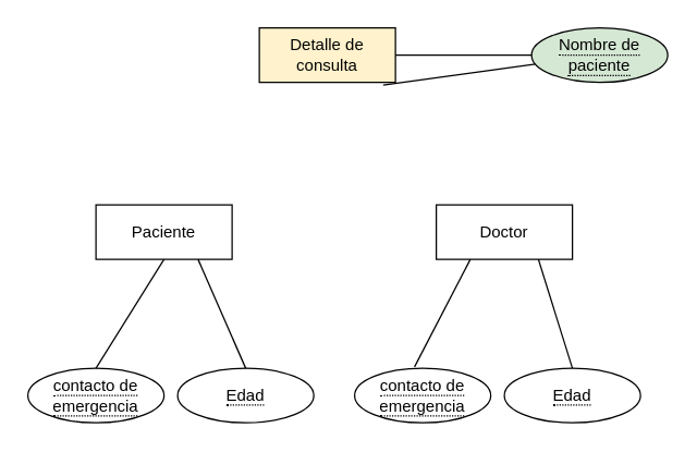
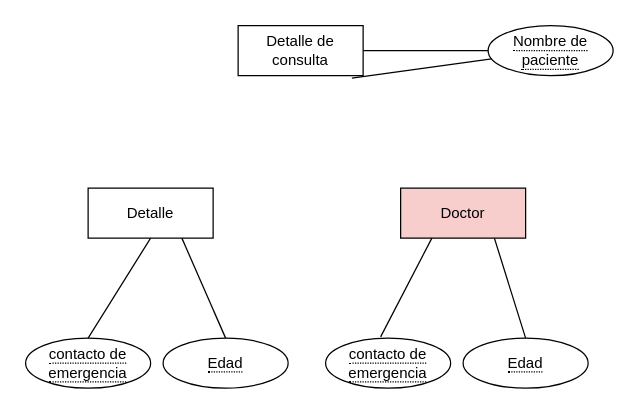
- <mxCell id="9" value="Detalle de consulta" style="whiteSpace=wrap;html=1;align=center;fillColor=#fff2cc;" vertex="1" parent="1"><mxGeometry x="190" y="20" width="100" height="40" as="geometry" /></mxCell>
+ <mxCell id="9" value="Detalle de consulta" style="whiteSpace=wrap;html=1;align=center;" vertex="1" parent="1"><mxGeometry x="190" y="20" width="100" height="40" as="geometry" /></mxCell>
- <mxCell id="3" value="&lt;span style=&quot;border-bottom: 1px dotted&quot;&gt;Nombre de paciente&lt;/span&gt;" style="ellipse;whiteSpace=wrap;html=1;align=center;fillColor=#d5e8d4;" vertex="1" parent="1"><mxGeometry x="390" y="20" width="100" height="40" as="geometry" /></mxCell>
+ <mxCell id="3" value="&lt;span style=&quot;border-bottom: 1px dotted&quot;&gt;Nombre de paciente&lt;/span&gt;" style="ellipse;whiteSpace=wrap;html=1;align=center;" vertex="1" parent="1"><mxGeometry x="390" y="20" width="100" height="40" as="geometry" /></mxCell>
- <mxCell id="2" value="Paciente" style="whiteSpace=wrap;html=1;align=center;" vertex="1" parent="1"><mxGeometry x="70" y="150" width="100" height="40" as="geometry" /></mxCell>
+ <mxCell id="2" value="Detalle" style="whiteSpace=wrap;html=1;align=center;" vertex="1" parent="1"><mxGeometry x="70" y="150" width="100" height="40" as="geometry" /></mxCell>
- <mxCell id="6" value="Doctor" style="whiteSpace=wrap;html=1;align=center;" vertex="1" parent="1"><mxGeometry x="320" y="150" width="100" height="40" as="geometry" /></mxCell>
+ <mxCell id="6" value="Doctor" style="whiteSpace=wrap;html=1;align=center;fillColor=#f8cecc;" vertex="1" parent="1"><mxGeometry x="320" y="150" width="100" height="40" as="geometry" /></mxCell>
